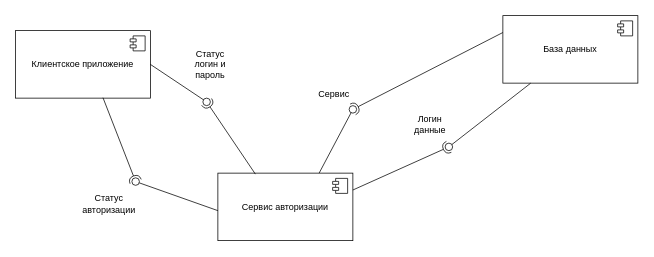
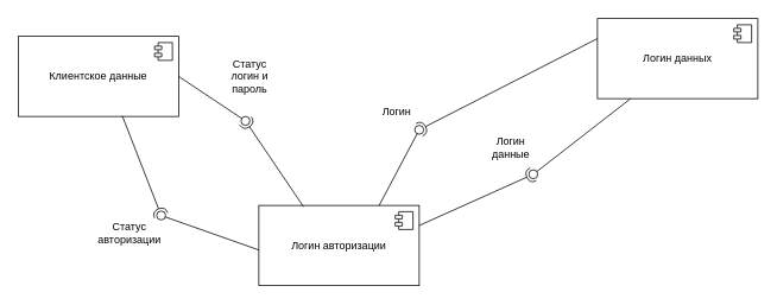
- <mxCell id="6" value="База данных" style="html=1;dropTarget=0;whiteSpace=wrap;" vertex="1" parent="1"><mxGeometry x="670" y="20" width="180" height="90" as="geometry" /></mxCell>
+ <mxCell id="6" value="Логин данных" style="html=1;dropTarget=0;whiteSpace=wrap;" vertex="1" parent="1"><mxGeometry x="670" y="20" width="180" height="90" as="geometry" /></mxCell>
- <mxCell id="2" value="Клиентское приложение" style="html=1;dropTarget=0;whiteSpace=wrap;" vertex="1" parent="1"><mxGeometry x="20" y="40" width="180" height="90" as="geometry" /></mxCell>
+ <mxCell id="2" value="Клиентское данные" style="html=1;dropTarget=0;whiteSpace=wrap;" vertex="1" parent="1"><mxGeometry x="20" y="40" width="180" height="90" as="geometry" /></mxCell>
- <mxCell id="15" value="Сервис" style="text;html=1;strokeColor=none;fillColor=none;align=center;verticalAlign=middle;whiteSpace=wrap;rounded=0;" vertex="1" parent="1"><mxGeometry x="415" y="110" width="60" height="30" as="geometry" /></mxCell>
+ <mxCell id="15" value="Логин" style="text;html=1;strokeColor=none;fillColor=none;align=center;verticalAlign=middle;whiteSpace=wrap;rounded=0;" vertex="1" parent="1"><mxGeometry x="415" y="110" width="60" height="30" as="geometry" /></mxCell>
- <mxCell id="23" value="Статус авторизации" style="text;html=1;strokeColor=none;fillColor=none;align=center;verticalAlign=middle;whiteSpace=wrap;rounded=0;" vertex="1" parent="1"><mxGeometry x="115.36" y="256.26" width="60" height="30" as="geometry" /></mxCell>
+ <mxCell id="23" value="Статус авторизации" style="text;html=1;strokeColor=none;fillColor=none;align=center;verticalAlign=middle;whiteSpace=wrap;rounded=0;" vertex="1" parent="1"><mxGeometry x="115.36" y="246.26" width="60" height="30" as="geometry" /></mxCell>
- <mxCell id="4" value="Сервис авторизации" style="html=1;dropTarget=0;whiteSpace=wrap;" vertex="1" parent="1"><mxGeometry x="290" y="230" width="180" height="90" as="geometry" /></mxCell>
+ <mxCell id="4" value="Логин авторизации" style="html=1;dropTarget=0;whiteSpace=wrap;" vertex="1" parent="1"><mxGeometry x="290" y="230" width="180" height="90" as="geometry" /></mxCell>
